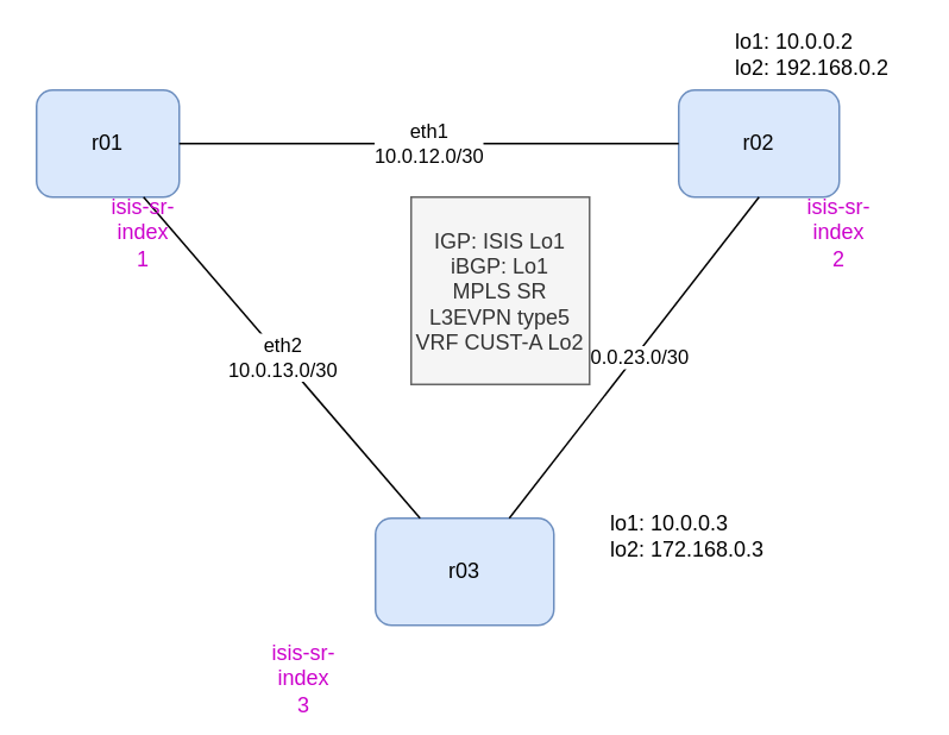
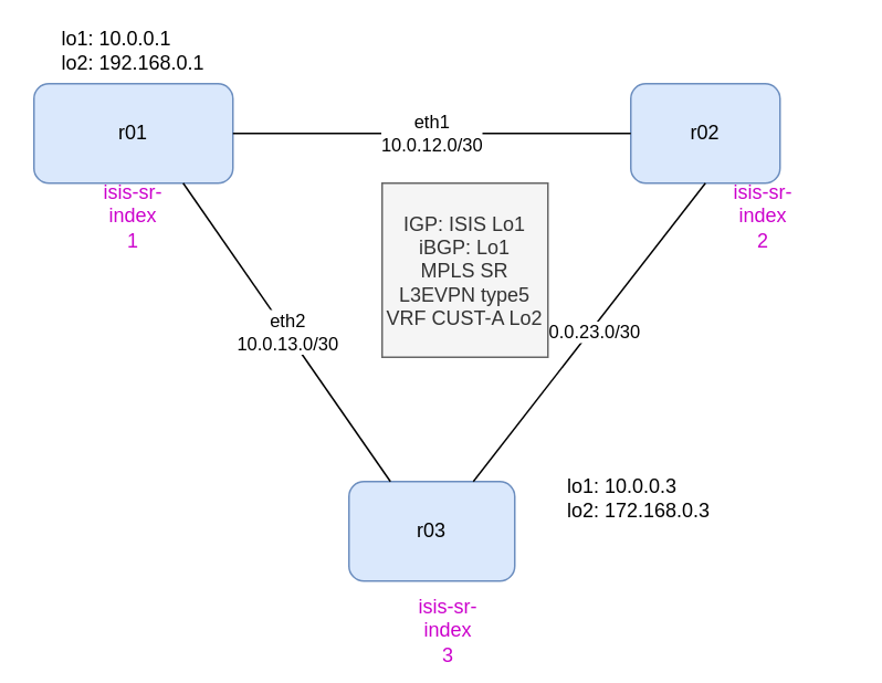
+ <mxCell id="12" value="lo1: 10.0.0.1&lt;br&gt;lo2: 192.168.0.1" style="text;html=1;strokeColor=none;fillColor=none;align=left;verticalAlign=middle;whiteSpace=wrap;rounded=0;" parent="1" vertex="1"><mxGeometry x="35" y="20" width="90" height="20" as="geometry" /></mxCell>
- <mxCell id="14" value="lo1: 10.0.0.2&lt;br&gt;lo2: 192.168.0.2&amp;nbsp;" style="text;html=1;strokeColor=none;fillColor=none;align=left;verticalAlign=middle;whiteSpace=wrap;rounded=0;" parent="1" vertex="1"><mxGeometry x="410" y="20" width="100" height="20" as="geometry" /></mxCell>
- <mxCell id="2" value="r01" style="rounded=1;whiteSpace=wrap;html=1;fillColor=#dae8fc;strokeColor=#6c8ebf;" parent="1" vertex="1"><mxGeometry x="20" y="50" width="80" height="60" as="geometry" /></mxCell>
+ <mxCell id="2" value="r01" style="rounded=1;whiteSpace=wrap;html=1;fillColor=#dae8fc;strokeColor=#6c8ebf;" parent="1" vertex="1"><mxGeometry x="20" y="50" width="120" height="60" as="geometry" /></mxCell>
- <mxCell id="10" value="&lt;font color=&quot;#cc00cc&quot;&gt;isis-sr-index&lt;br&gt;2&lt;/font&gt;" style="text;html=1;strokeColor=none;fillColor=none;align=center;verticalAlign=middle;whiteSpace=wrap;rounded=0;" parent="1" vertex="1"><mxGeometry x="450" y="120" width="40" height="20" as="geometry" /></mxCell>
+ <mxCell id="10" value="&lt;font color=&quot;#cc00cc&quot;&gt;isis-sr-index&lt;br&gt;2&lt;/font&gt;" style="text;html=1;strokeColor=none;fillColor=none;align=center;verticalAlign=middle;whiteSpace=wrap;rounded=0;" parent="1" vertex="1"><mxGeometry x="440" y="120" width="40" height="20" as="geometry" /></mxCell>
- <mxCell id="11" value="&lt;font color=&quot;#cc00cc&quot;&gt;isis-sr-index&lt;br&gt;3&lt;/font&gt;" style="text;html=1;strokeColor=none;fillColor=none;align=center;verticalAlign=middle;whiteSpace=wrap;rounded=0;" parent="1" vertex="1"><mxGeometry x="150" y="370" width="40" height="20" as="geometry" /></mxCell>
+ <mxCell id="11" value="&lt;font color=&quot;#cc00cc&quot;&gt;isis-sr-index&lt;br&gt;3&lt;/font&gt;" style="text;html=1;strokeColor=none;fillColor=none;align=center;verticalAlign=middle;whiteSpace=wrap;rounded=0;" parent="1" vertex="1"><mxGeometry x="250" y="370" width="40" height="20" as="geometry" /></mxCell>
